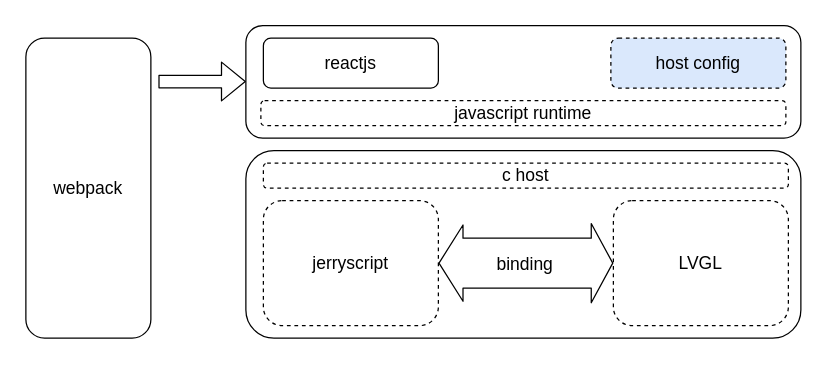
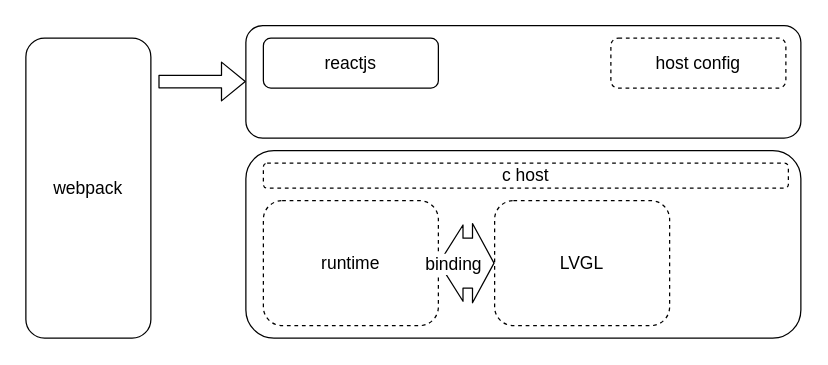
- <mxCell id="12" value="host config" style="whiteSpace=wrap;html=1;rounded=1;fontFamily=Helvetica;fontSize=14;dashed=1;fillColor=#dae8fc;" vertex="1" parent="1"><mxGeometry x="488" y="30" width="140" height="40" as="geometry" /></mxCell>
+ <mxCell id="12" value="host config" style="whiteSpace=wrap;html=1;rounded=1;fontFamily=Helvetica;fontSize=14;dashed=1;" vertex="1" parent="1"><mxGeometry x="488" y="30" width="140" height="40" as="geometry" /></mxCell>
- <mxCell id="10" value="javascript runtime" style="rounded=1;whiteSpace=wrap;html=1;fontFamily=Helvetica;fontSize=14;dashed=1;" vertex="1" parent="1"><mxGeometry x="208" y="80" width="420" height="20" as="geometry" /></mxCell>
- <mxCell id="3" value="jerryscript" style="whiteSpace=wrap;html=1;rounded=1;fontFamily=Helvetica;fontSize=14;dashed=1;" vertex="1" parent="1"><mxGeometry x="210" y="160" width="140" height="100" as="geometry" /></mxCell>
+ <mxCell id="3" value="runtime" style="whiteSpace=wrap;html=1;rounded=1;fontFamily=Helvetica;fontSize=14;dashed=1;" vertex="1" parent="1"><mxGeometry x="210" y="160" width="140" height="100" as="geometry" /></mxCell>
- <mxCell id="4" value="LVGL" style="whiteSpace=wrap;html=1;rounded=1;fontFamily=Helvetica;fontSize=14;dashed=1;" vertex="1" parent="1"><mxGeometry x="490" y="160" width="140" height="100" as="geometry" /></mxCell>
+ <mxCell id="4" value="LVGL" style="whiteSpace=wrap;html=1;rounded=1;fontFamily=Helvetica;fontSize=14;dashed=1;" vertex="1" parent="1"><mxGeometry x="395" y="160" width="140" height="100" as="geometry" /></mxCell>
